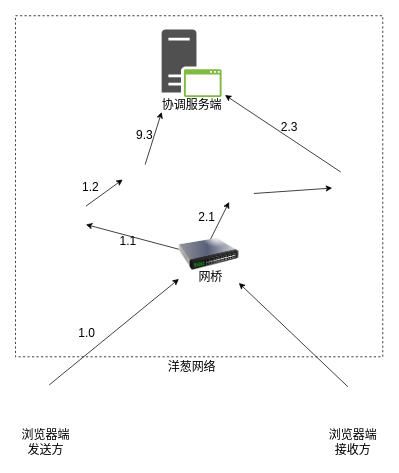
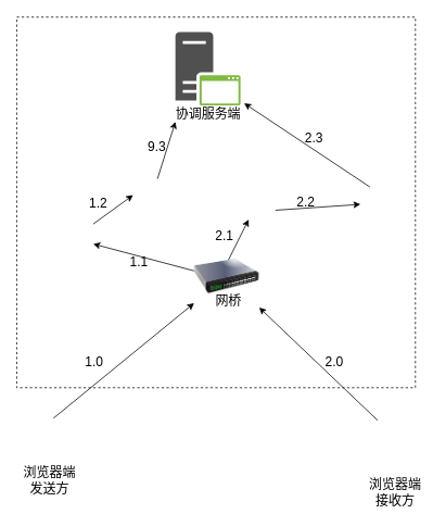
+ <mxCell id="25" value="2.2" style="text;html=1;align=center;verticalAlign=middle;resizable=0;points=[];autosize=1;fontSize=16;" parent="1" vertex="1"><mxGeometry x="355" y="238" width="40" height="20" as="geometry" /></mxCell>
+ <mxCell id="38" value="2.0" style="text;html=1;align=center;verticalAlign=middle;resizable=0;points=[];autosize=1;fontSize=16;" vertex="1" parent="1"><mxGeometry x="390" y="434" width="40" height="20" as="geometry" /></mxCell>
- <mxCell id="28" value="洋葱网络" style="text;html=1;align=center;verticalAlign=middle;resizable=0;points=[];autosize=1;fontSize=16;" parent="1" vertex="1"><mxGeometry x="215" y="479" width="80" height="20" as="geometry" /></mxCell>
- <mxCell id="10" value="浏览器端&lt;br style=&quot;font-size: 16px&quot;&gt;接收方" style="text;html=1;align=center;verticalAlign=middle;resizable=0;points=[];autosize=1;fontSize=16;" vertex="1" parent="1"><mxGeometry x="430" y="569" width="80" height="40" as="geometry" /></mxCell>
+ <mxCell id="10" value="浏览器端&lt;br style=&quot;font-size: 16px&quot;&gt;接收方" style="text;html=1;align=center;verticalAlign=middle;resizable=0;points=[];autosize=1;fontSize=16;" vertex="1" parent="1"><mxGeometry x="445" y="584" width="80" height="40" as="geometry" /></mxCell>
